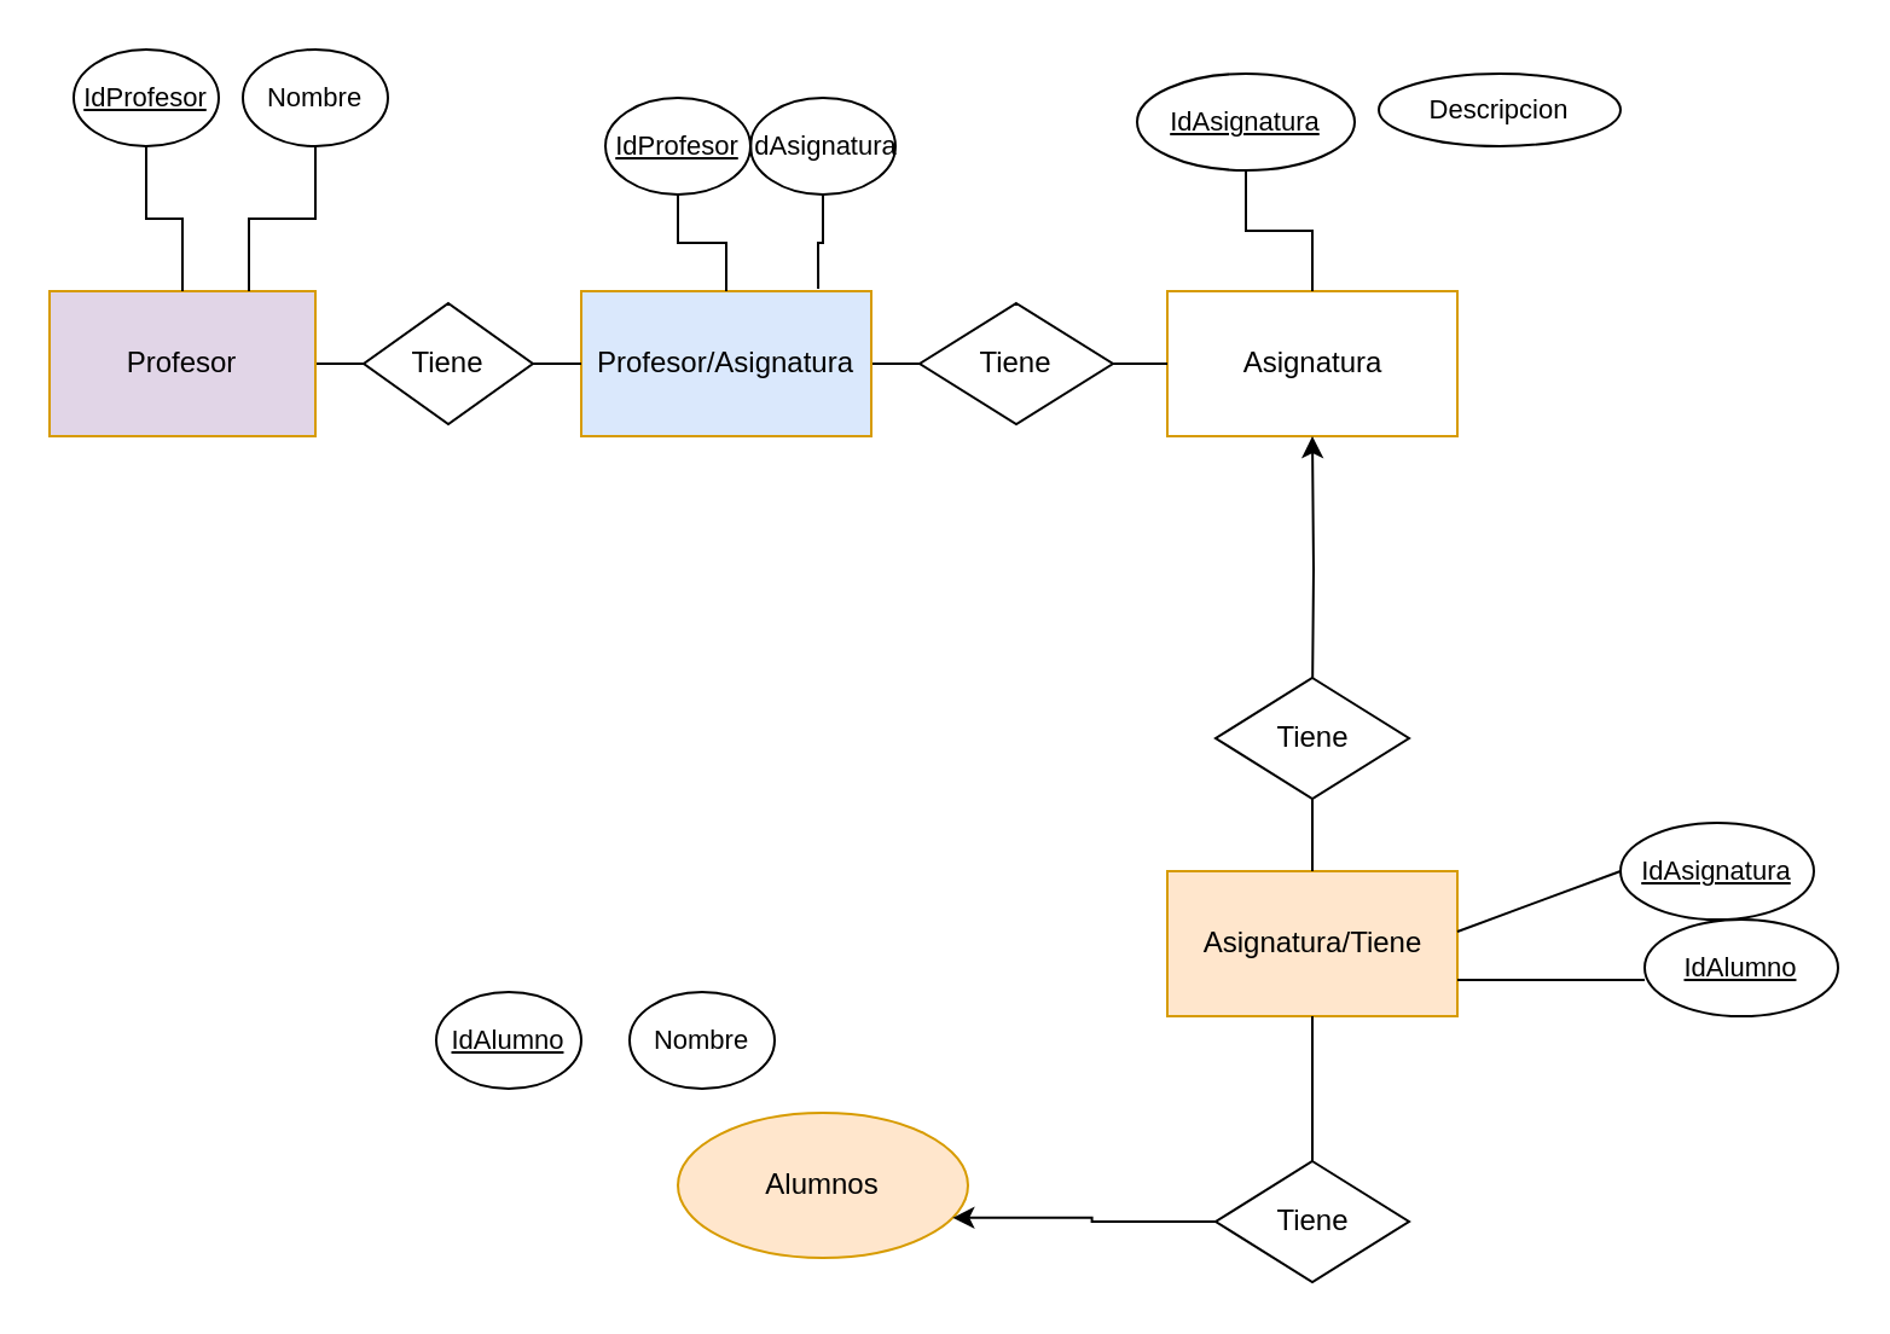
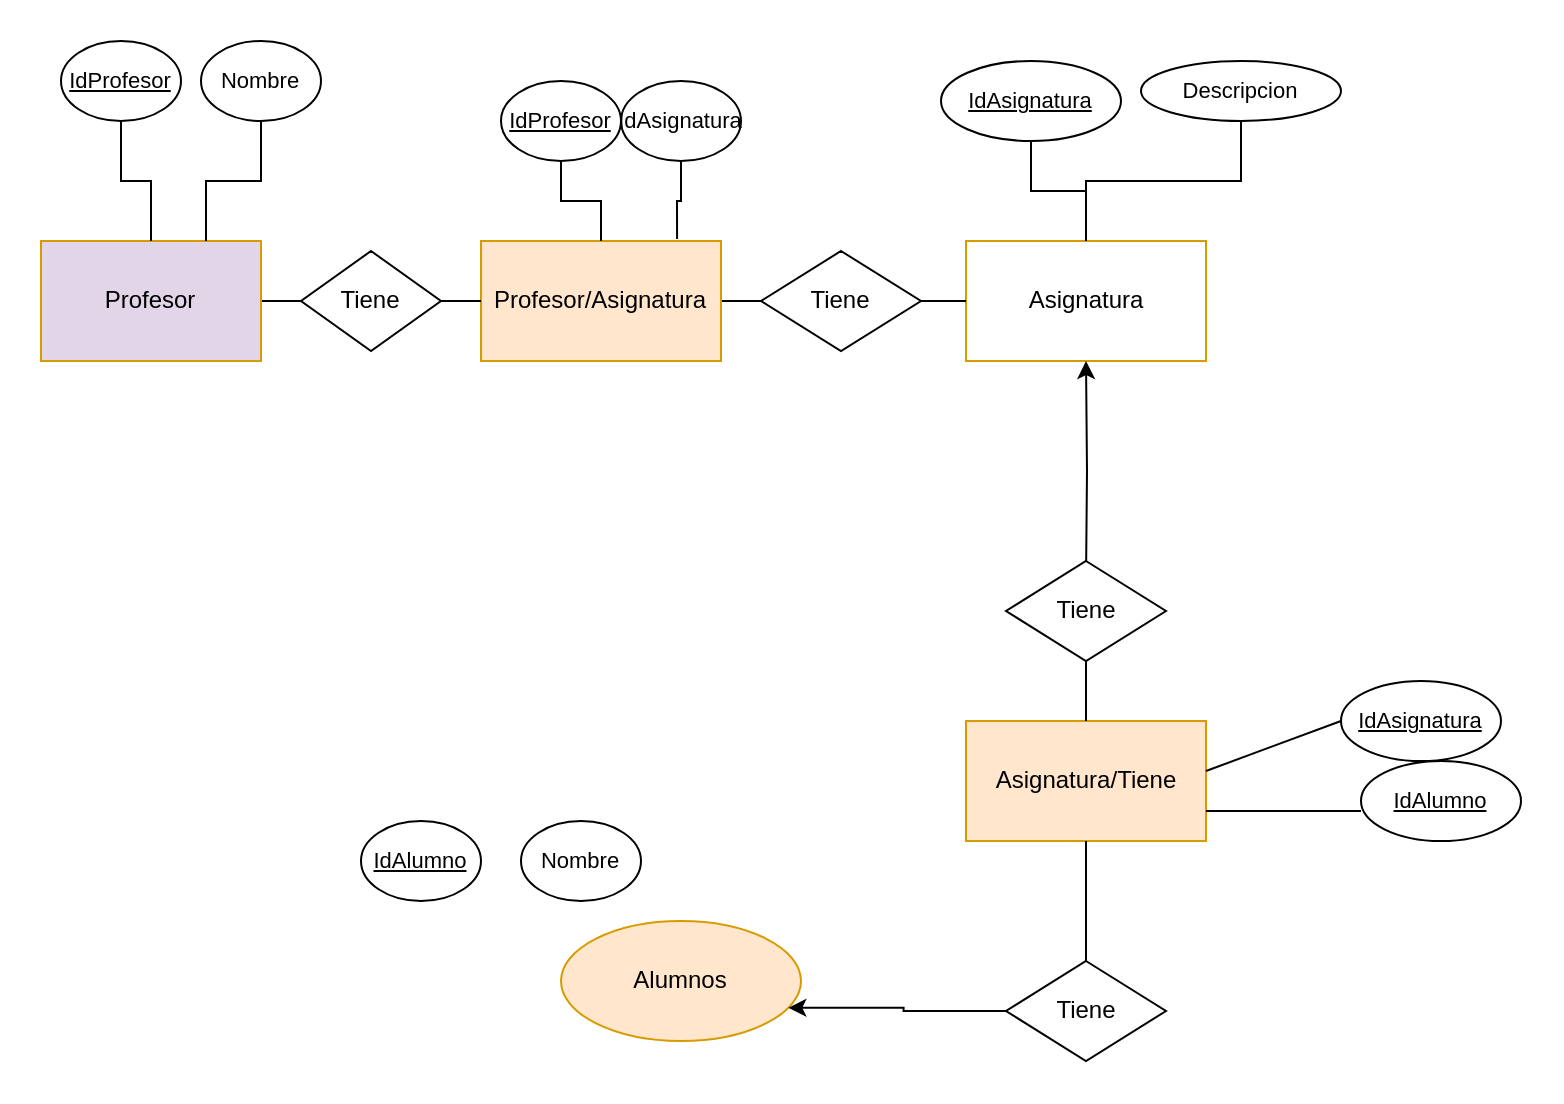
+ <mxCell id="14" value="" style="edgeStyle=orthogonalEdgeStyle;rounded=0;orthogonalLoop=1;jettySize=auto;html=1;endArrow=none;endFill=0;fontSize=11;" edge="1" parent="1" source="15" target="4"><mxGeometry relative="1" as="geometry" /></mxCell>
- <mxCell id="29" value="Profesor/Asignatura" style="rounded=0;whiteSpace=wrap;html=1;fillColor=#dae8fc;strokeColor=#d79b00;" vertex="1" parent="1"><mxGeometry x="240" y="120" width="120" height="60" as="geometry" /></mxCell>
+ <mxCell id="29" value="Profesor/Asignatura" style="rounded=0;whiteSpace=wrap;html=1;fillColor=#ffe6cc;strokeColor=#d79b00;" vertex="1" parent="1"><mxGeometry x="240" y="120" width="120" height="60" as="geometry" /></mxCell>
